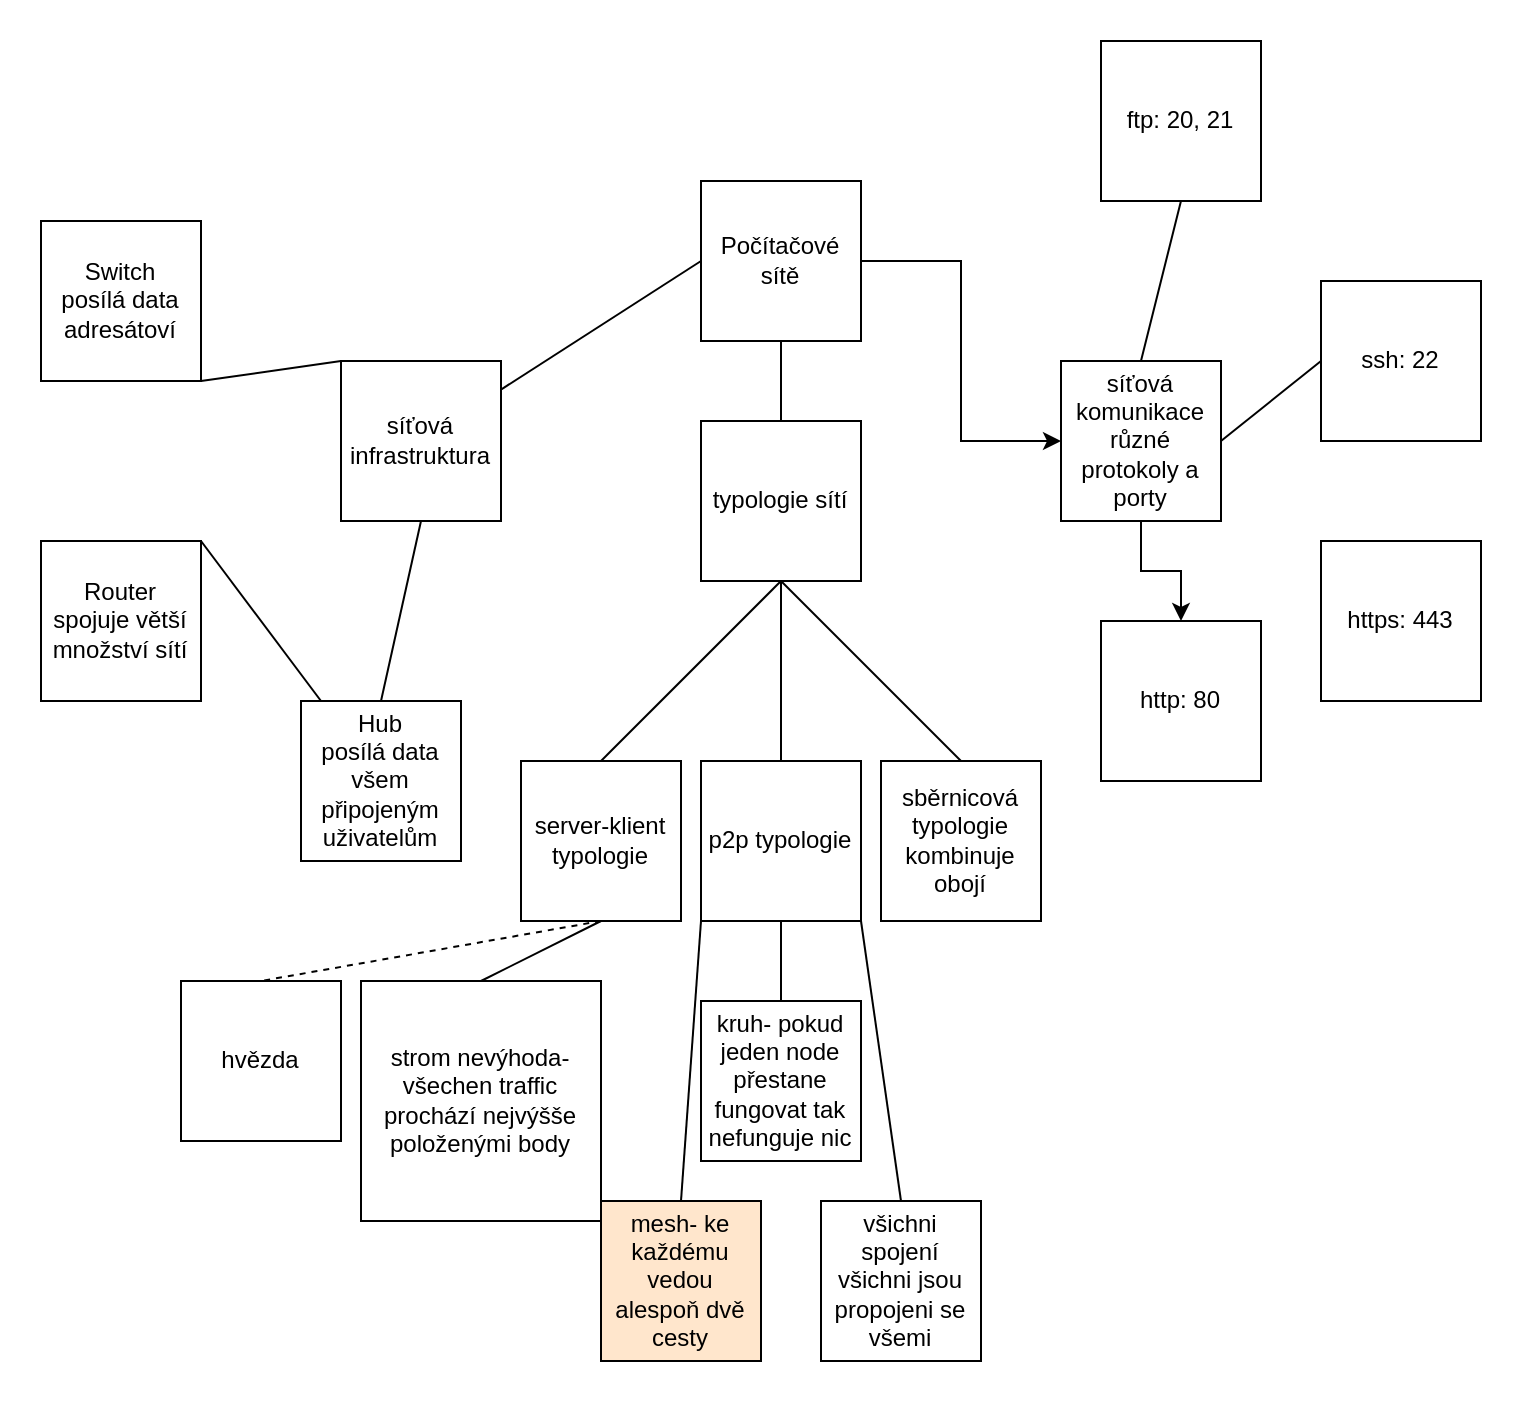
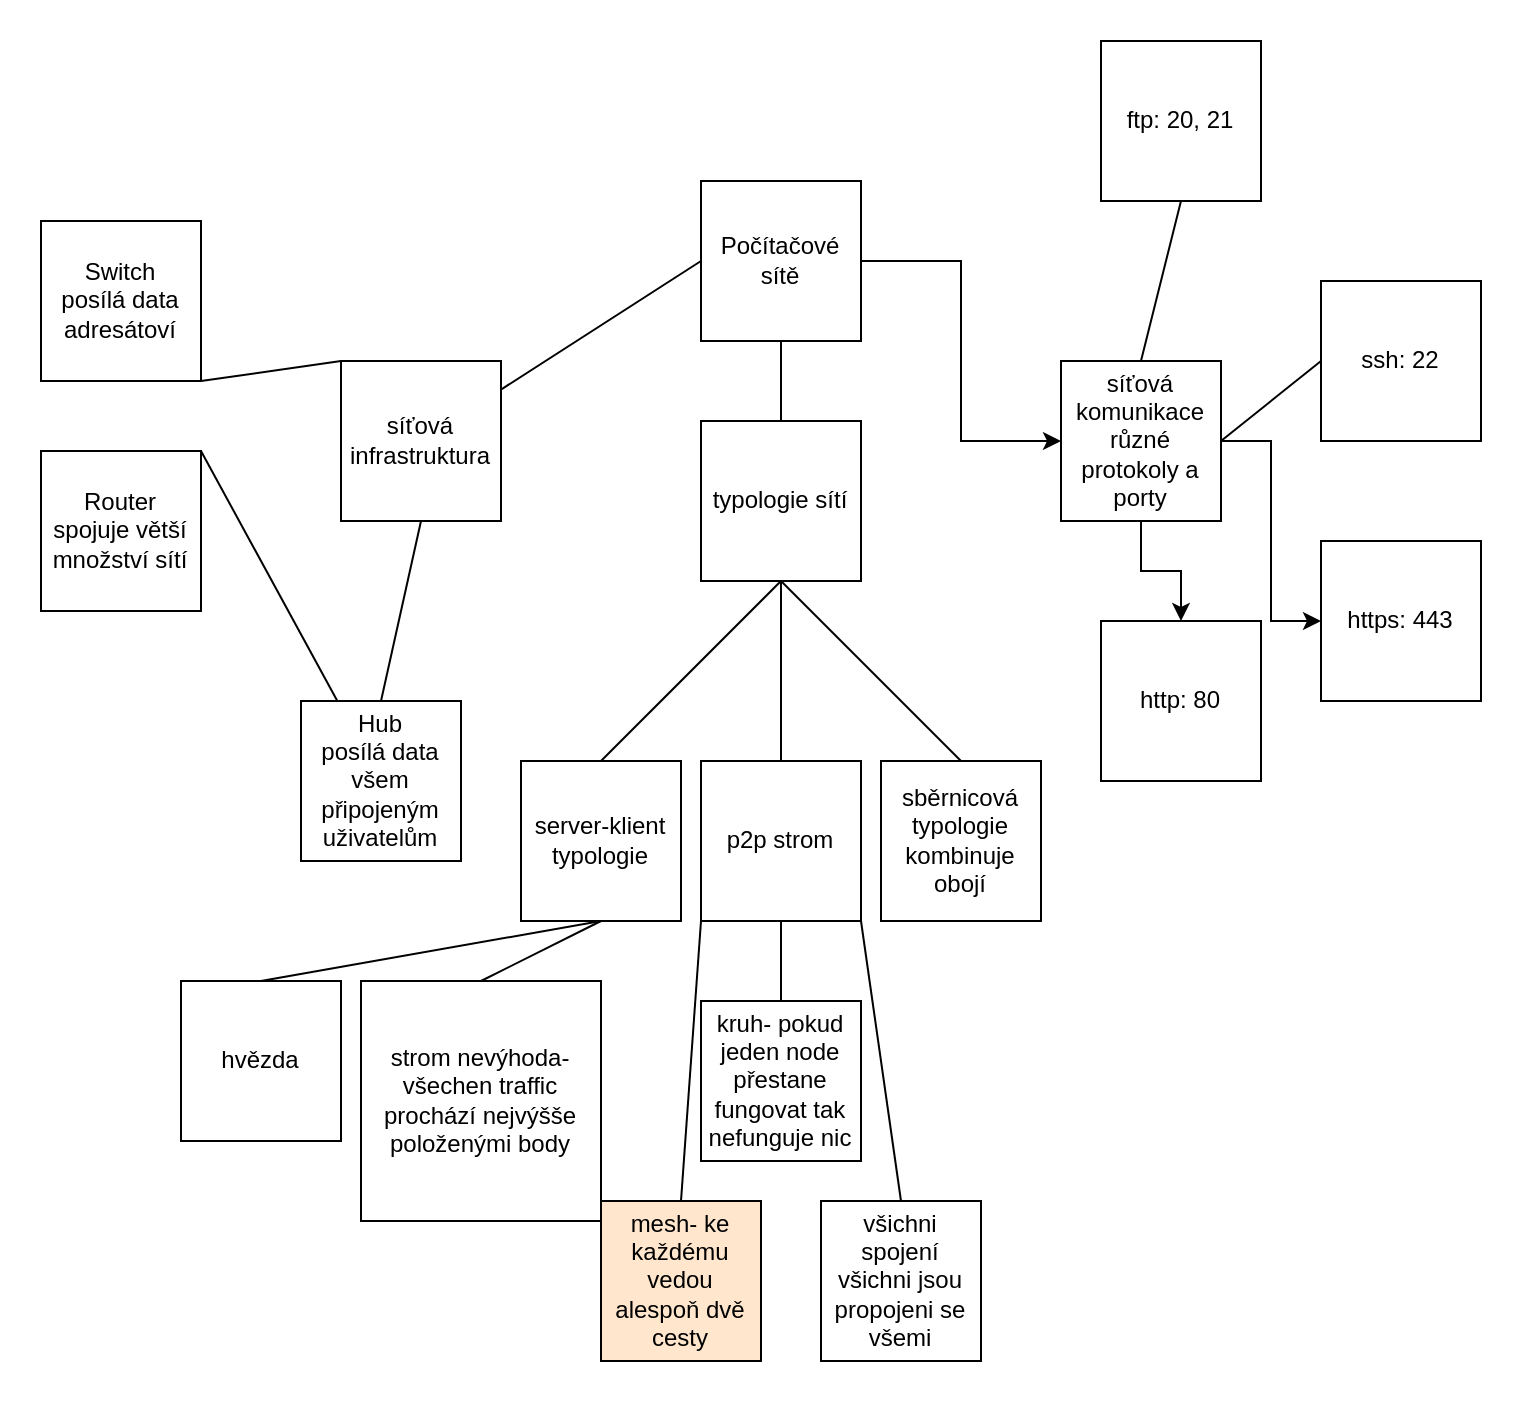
+ <mxCell id="6" style="edgeStyle=orthogonalEdgeStyle;rounded=0;orthogonalLoop=1;jettySize=auto;html=1;exitX=1;exitY=0.5;exitDx=0;exitDy=0;entryX=0;entryY=0.5;entryDx=0;entryDy=0;" edge="1" parent="1" source="8" target="34"><mxGeometry relative="1" as="geometry" /></mxCell>
- <mxCell id="9" value="Router&lt;br&gt;spojuje větší množství sítí" style="whiteSpace=wrap;html=1;aspect=fixed;" vertex="1" parent="1"><mxGeometry x="20" y="270" width="80" height="80" as="geometry" /></mxCell>
+ <mxCell id="9" value="Router&lt;br&gt;spojuje větší množství sítí" style="whiteSpace=wrap;html=1;aspect=fixed;" vertex="1" parent="1"><mxGeometry x="20" y="225" width="80" height="80" as="geometry" /></mxCell>
- <mxCell id="16" value="p2p typologie" style="whiteSpace=wrap;html=1;aspect=fixed;" vertex="1" parent="1"><mxGeometry x="350" y="380" width="80" height="80" as="geometry" /></mxCell>
+ <mxCell id="16" value="p2p strom" style="whiteSpace=wrap;html=1;aspect=fixed;" vertex="1" parent="1"><mxGeometry x="350" y="380" width="80" height="80" as="geometry" /></mxCell>
- <mxCell id="28" value="" style="endArrow=none;html=1;rounded=0;exitX=0.5;exitY=1;exitDx=0;exitDy=0;entryX=0.5;entryY=0;entryDx=0;entryDy=0;dashed=1;" edge="1" parent="1" source="15" target="21"><mxGeometry width="50" height="50" relative="1" as="geometry"><mxPoint x="370" y="410" as="sourcePoint" /><mxPoint x="420" y="360" as="targetPoint" /></mxGeometry></mxCell>
+ <mxCell id="28" value="" style="endArrow=none;html=1;rounded=0;exitX=0.5;exitY=1;exitDx=0;exitDy=0;entryX=0.5;entryY=0;entryDx=0;entryDy=0;" edge="1" parent="1" source="15" target="21"><mxGeometry width="50" height="50" relative="1" as="geometry"><mxPoint x="370" y="410" as="sourcePoint" /><mxPoint x="420" y="360" as="targetPoint" /></mxGeometry></mxCell>
